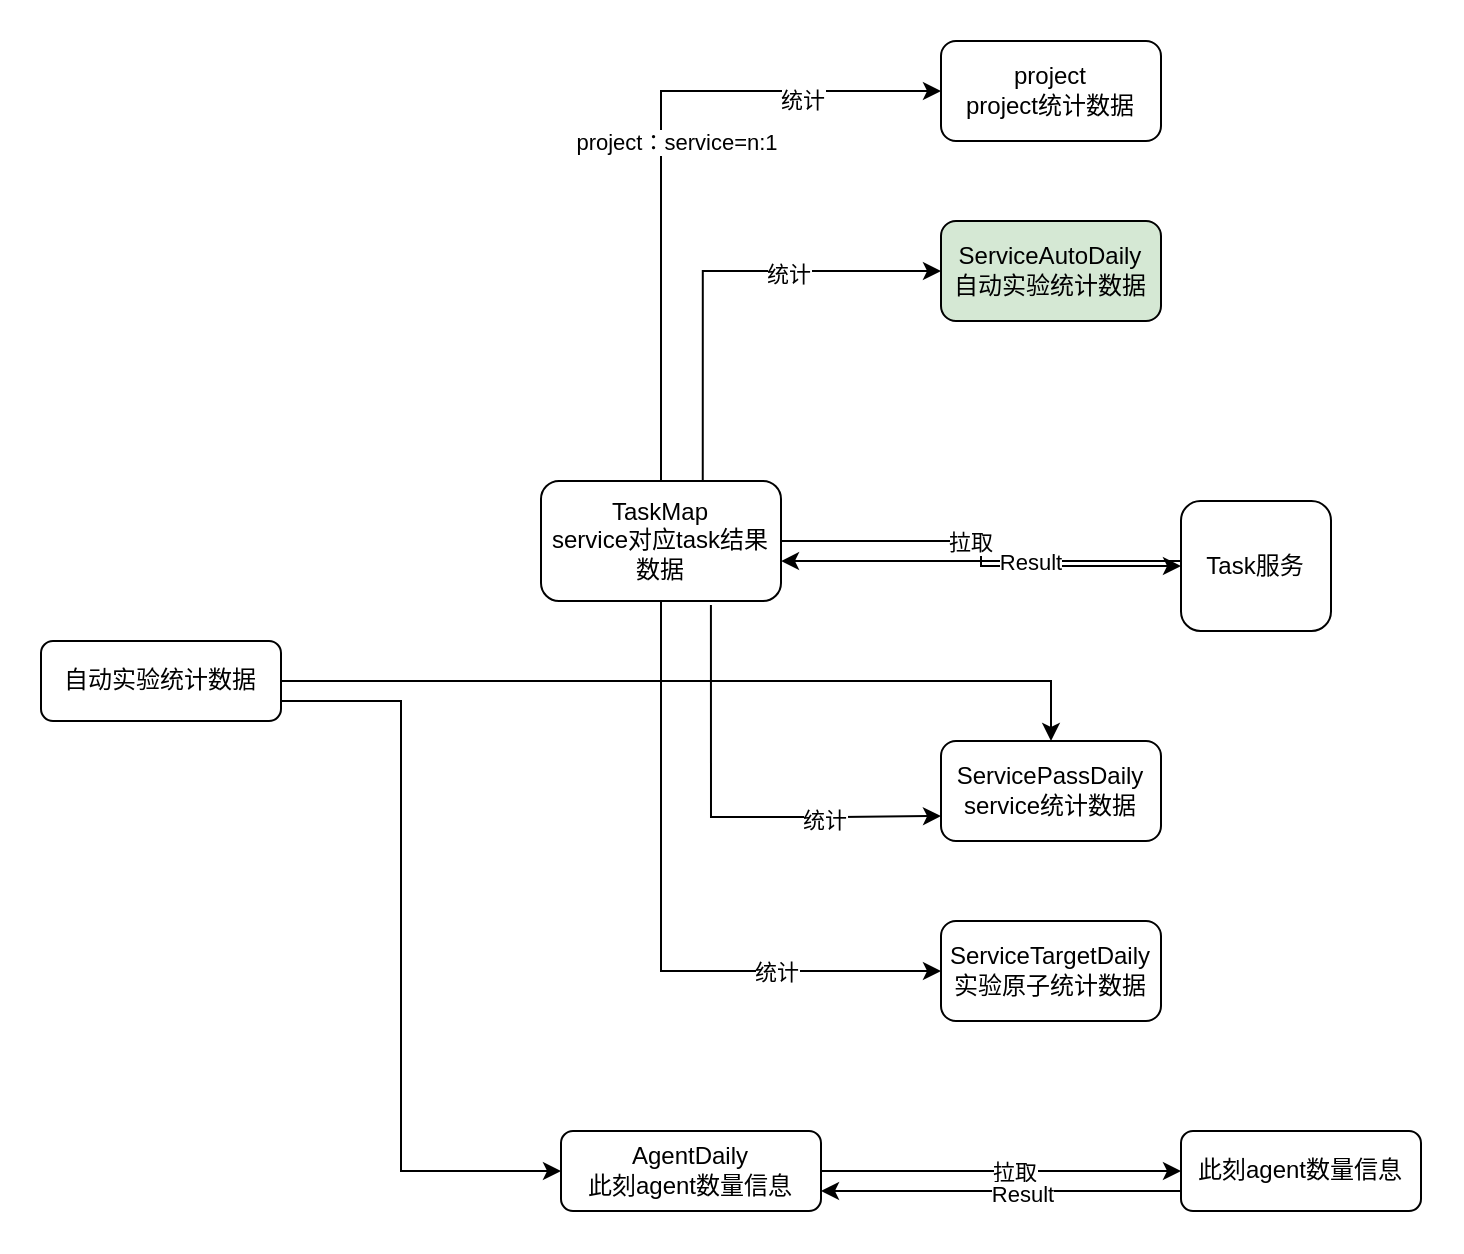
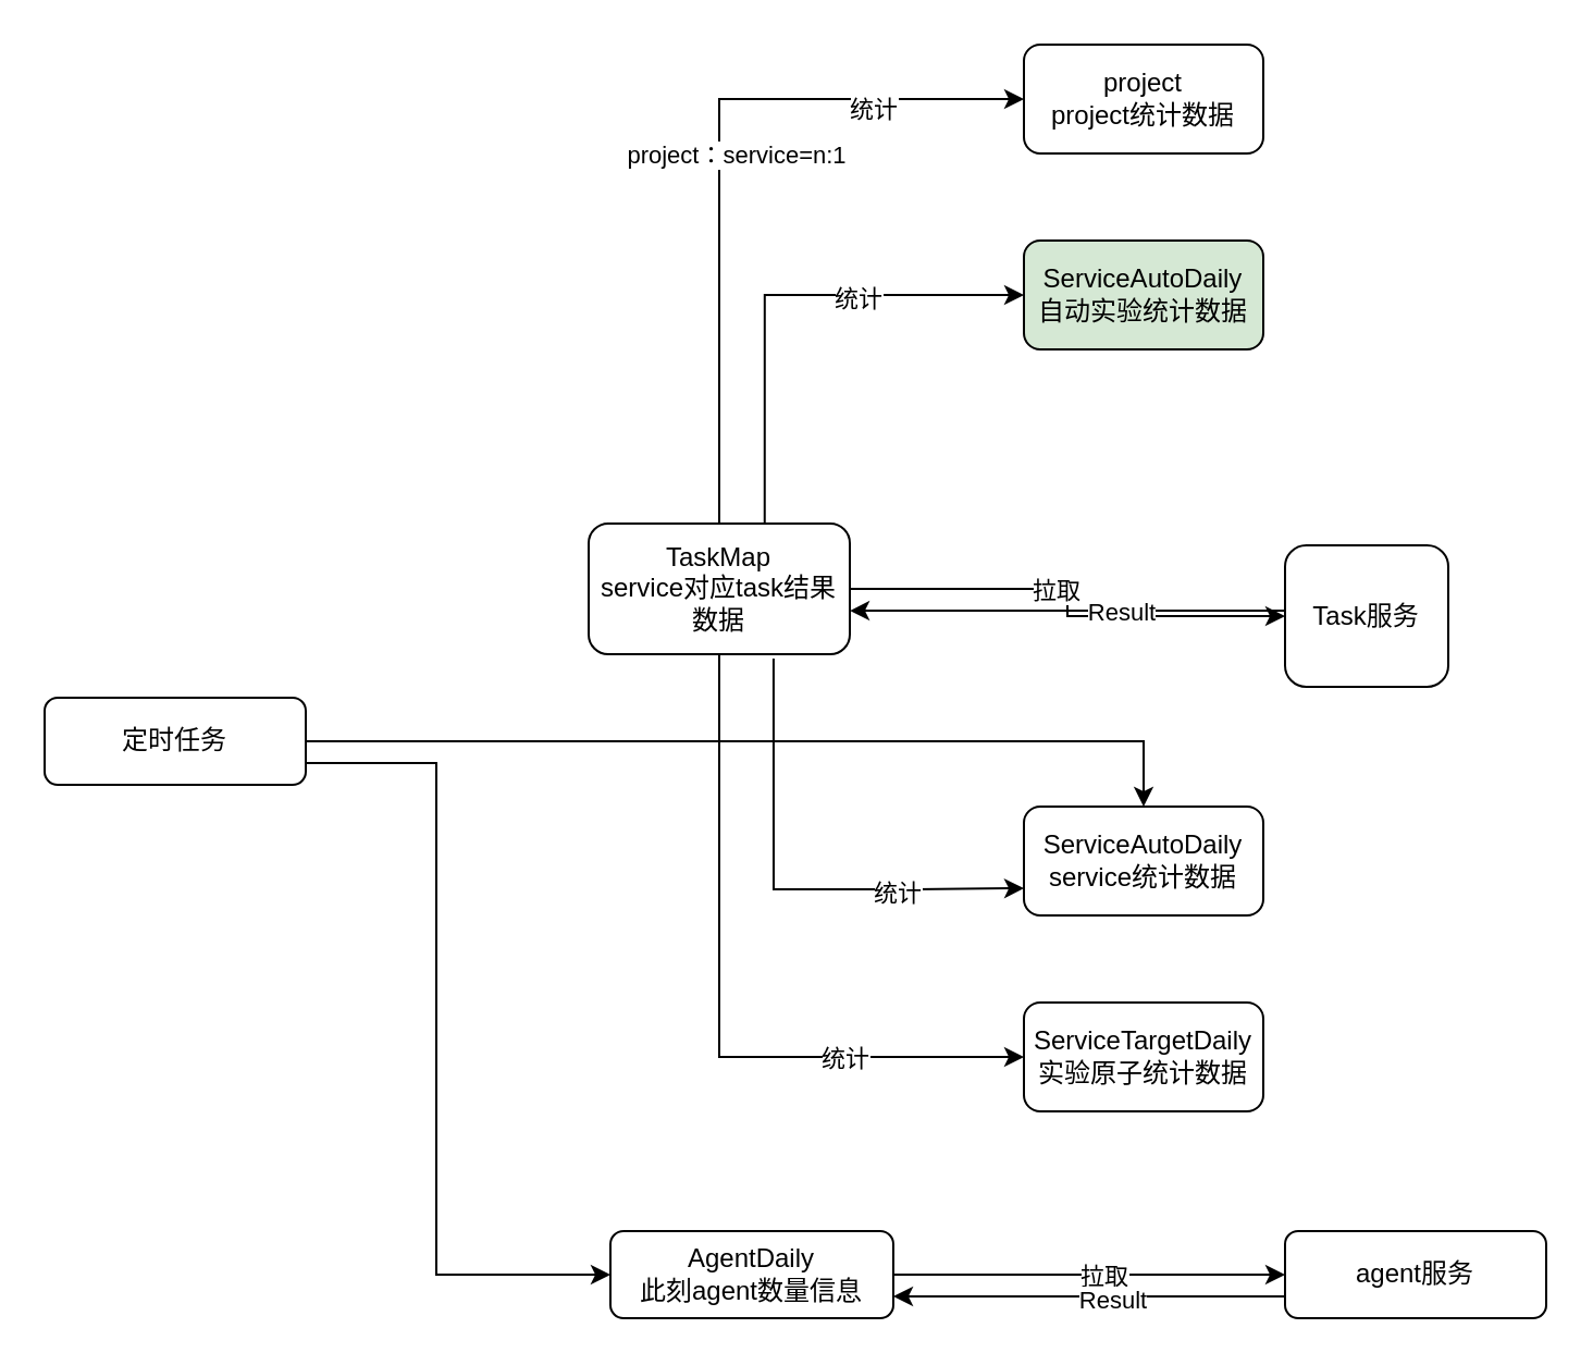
- <mxCell id="29" value="自动实验统计数据" style="rounded=1;whiteSpace=wrap;html=1;fontSize=12;glass=0;strokeWidth=1;shadow=0;" vertex="1" parent="1"><mxGeometry x="20" y="320" width="120" height="40" as="geometry" /></mxCell>
+ <mxCell id="29" value="定时任务" style="rounded=1;whiteSpace=wrap;html=1;fontSize=12;glass=0;strokeWidth=1;shadow=0;" vertex="1" parent="1"><mxGeometry x="20" y="320" width="120" height="40" as="geometry" /></mxCell>
- <mxCell id="18" value="ServicePassDaily&lt;br&gt;service统计数据" style="rounded=1;whiteSpace=wrap;html=1;fontSize=12;glass=0;strokeWidth=1;shadow=0;" vertex="1" parent="1"><mxGeometry x="470" y="370" width="110" height="50" as="geometry" /></mxCell>
+ <mxCell id="18" value="ServiceAutoDaily&lt;br&gt;service统计数据" style="rounded=1;whiteSpace=wrap;html=1;fontSize=12;glass=0;strokeWidth=1;shadow=0;" vertex="1" parent="1"><mxGeometry x="470" y="370" width="110" height="50" as="geometry" /></mxCell>
- <mxCell id="26" value="此刻agent数量信息" style="rounded=1;whiteSpace=wrap;html=1;fontSize=12;glass=0;strokeWidth=1;shadow=0;" vertex="1" parent="1"><mxGeometry x="590" y="565" width="120" height="40" as="geometry" /></mxCell>
+ <mxCell id="26" value="agent服务" style="rounded=1;whiteSpace=wrap;html=1;fontSize=12;glass=0;strokeWidth=1;shadow=0;" vertex="1" parent="1"><mxGeometry x="590" y="565" width="120" height="40" as="geometry" /></mxCell>
